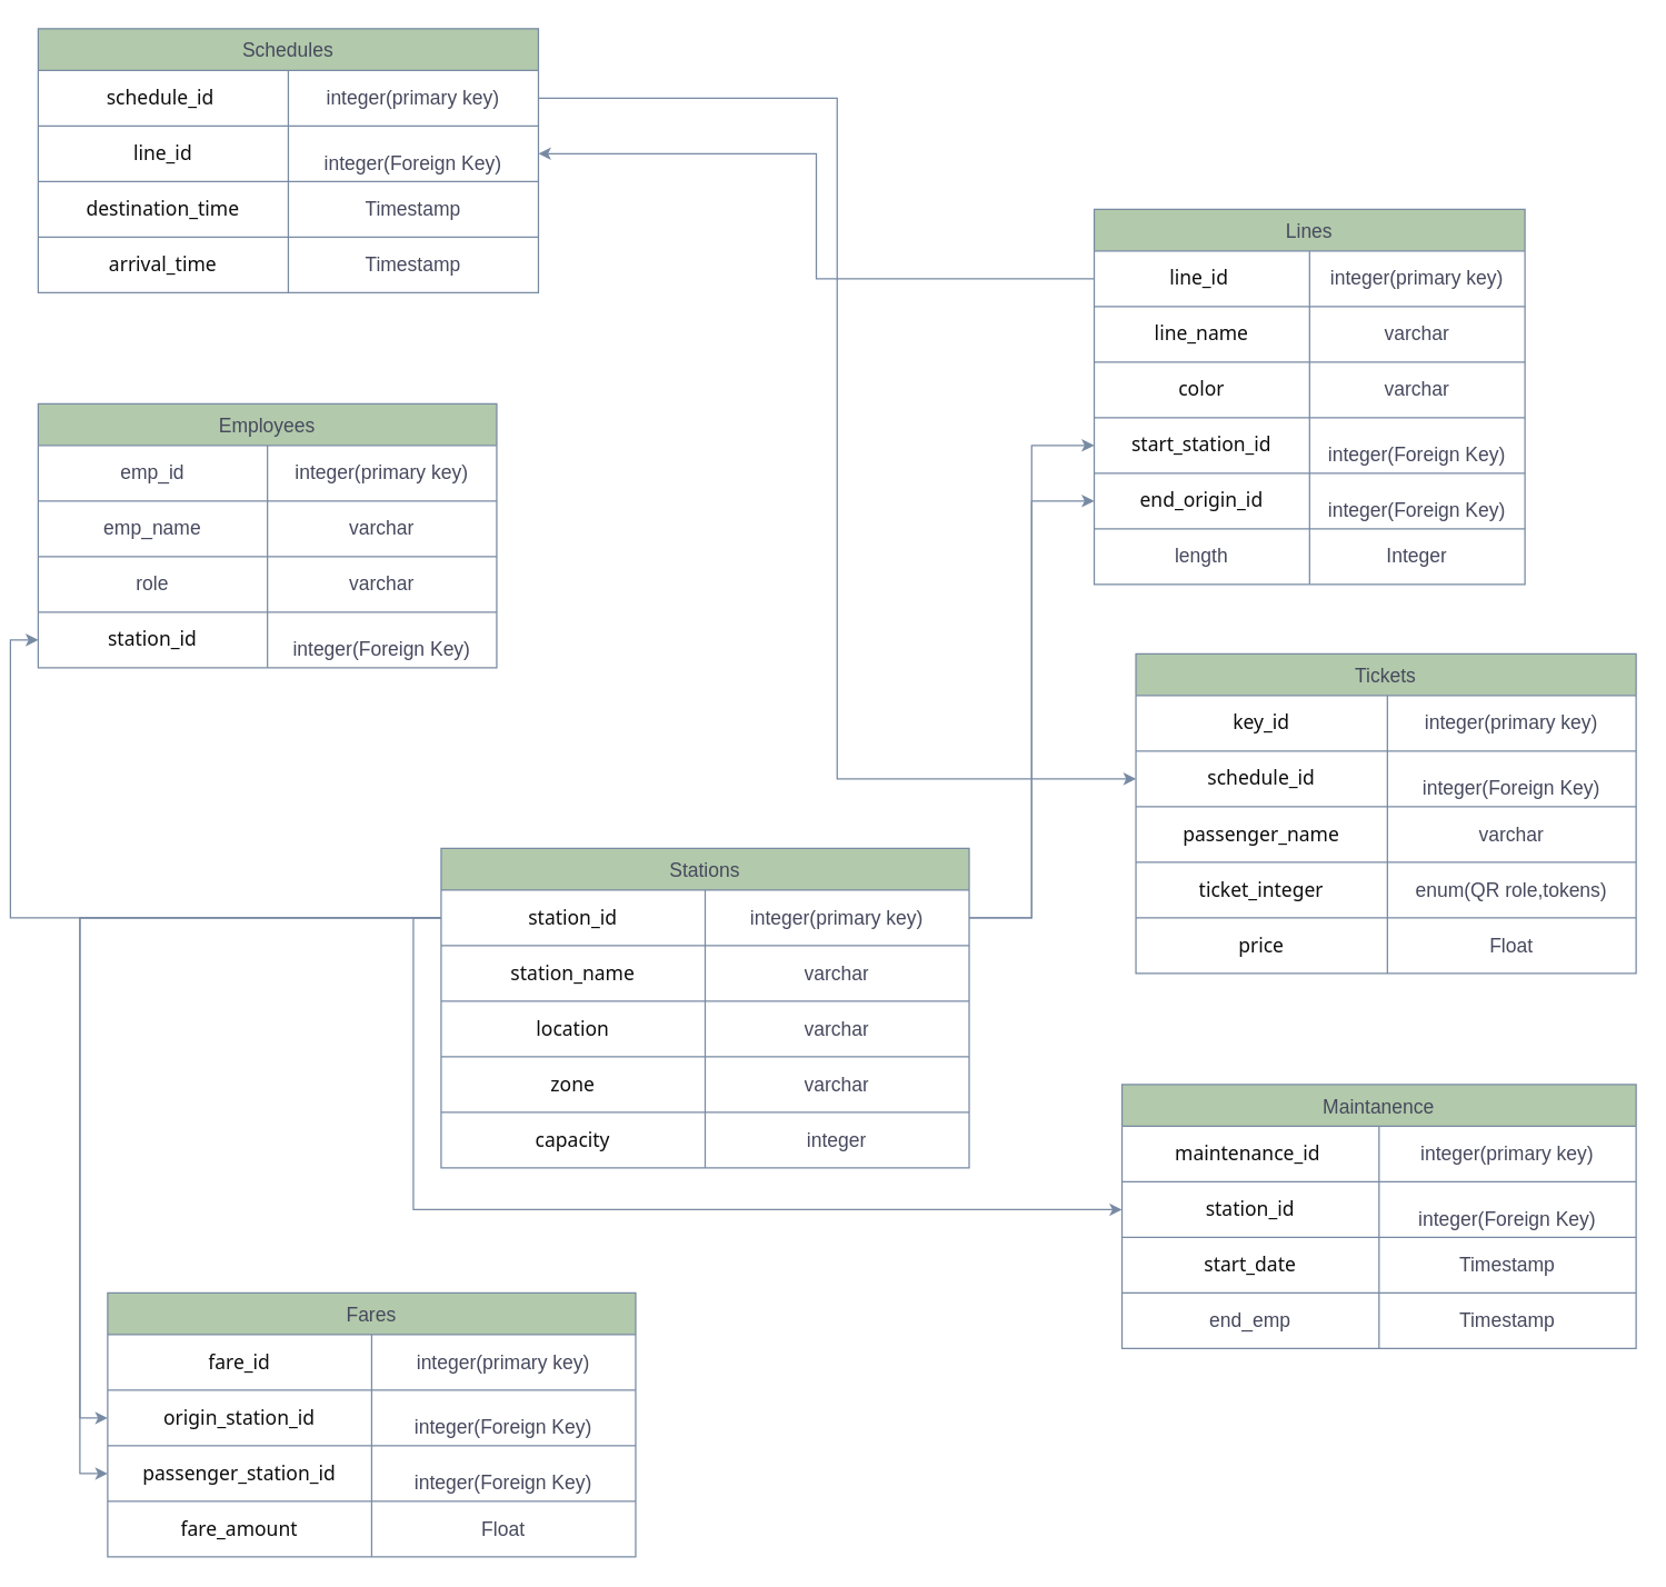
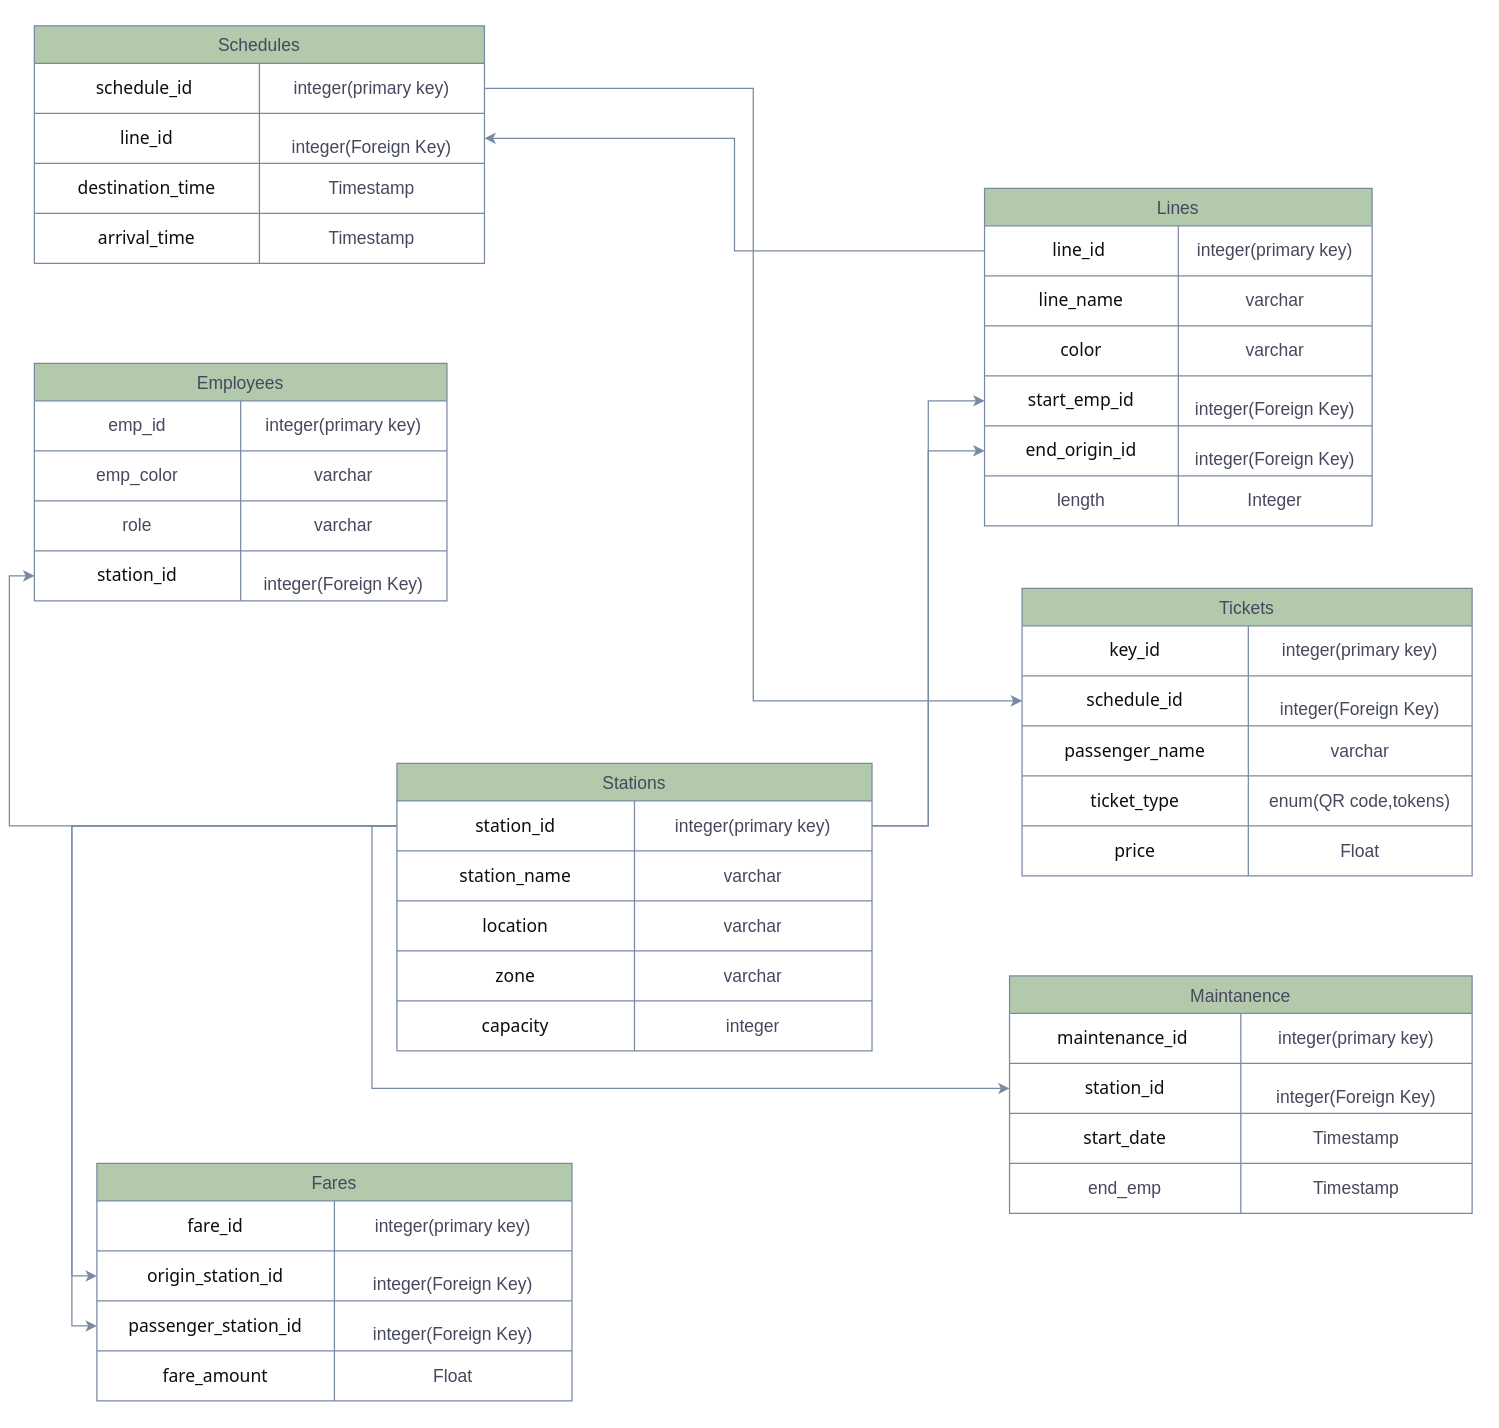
- <mxCell id="29" value="&lt;span style=&quot;color: rgb(13, 13, 13); font-family: Söhne, ui-sans-serif, system-ui, -apple-system, &amp;quot;Segoe UI&amp;quot;, Roboto, Ubuntu, Cantarell, &amp;quot;Noto Sans&amp;quot;, sans-serif, &amp;quot;Helvetica Neue&amp;quot;, Arial, &amp;quot;Apple Color Emoji&amp;quot;, &amp;quot;Segoe UI Emoji&amp;quot;, &amp;quot;Segoe UI Symbol&amp;quot;, &amp;quot;Noto Color Emoji&amp;quot;; font-size: 14px; text-align: left; white-space-collapse: preserve; background-color: rgb(255, 255, 255);&quot;&gt;start_station_id&lt;/span&gt;" style="shape=partialRectangle;html=1;whiteSpace=wrap;connectable=0;strokeColor=inherit;overflow=hidden;fillColor=none;top=0;left=0;bottom=0;right=0;pointerEvents=1;fontColor=#46495D;fontSize=14;" parent="28" vertex="1"><mxGeometry width="155" height="40" as="geometry"><mxRectangle width="155" height="40" as="alternateBounds" /></mxGeometry></mxCell>
+ <mxCell id="29" value="&lt;span style=&quot;color: rgb(13, 13, 13); font-family: Söhne, ui-sans-serif, system-ui, -apple-system, &amp;quot;Segoe UI&amp;quot;, Roboto, Ubuntu, Cantarell, &amp;quot;Noto Sans&amp;quot;, sans-serif, &amp;quot;Helvetica Neue&amp;quot;, Arial, &amp;quot;Apple Color Emoji&amp;quot;, &amp;quot;Segoe UI Emoji&amp;quot;, &amp;quot;Segoe UI Symbol&amp;quot;, &amp;quot;Noto Color Emoji&amp;quot;; font-size: 14px; text-align: left; white-space-collapse: preserve; background-color: rgb(255, 255, 255);&quot;&gt;start_emp_id&lt;/span&gt;" style="shape=partialRectangle;html=1;whiteSpace=wrap;connectable=0;strokeColor=inherit;overflow=hidden;fillColor=none;top=0;left=0;bottom=0;right=0;pointerEvents=1;fontColor=#46495D;fontSize=14;" parent="28" vertex="1"><mxGeometry width="155" height="40" as="geometry"><mxRectangle width="155" height="40" as="alternateBounds" /></mxGeometry></mxCell>
- <mxCell id="71" value="emp_name" style="shape=partialRectangle;html=1;whiteSpace=wrap;connectable=0;strokeColor=inherit;overflow=hidden;fillColor=none;top=0;left=0;bottom=0;right=0;pointerEvents=1;fontColor=#46495D;fontSize=14;" parent="70" vertex="1"><mxGeometry width="165" height="40" as="geometry"><mxRectangle width="165" height="40" as="alternateBounds" /></mxGeometry></mxCell>
+ <mxCell id="71" value="emp_color" style="shape=partialRectangle;html=1;whiteSpace=wrap;connectable=0;strokeColor=inherit;overflow=hidden;fillColor=none;top=0;left=0;bottom=0;right=0;pointerEvents=1;fontColor=#46495D;fontSize=14;" parent="70" vertex="1"><mxGeometry width="165" height="40" as="geometry"><mxRectangle width="165" height="40" as="alternateBounds" /></mxGeometry></mxCell>
- <mxCell id="61" value="&lt;span style=&quot;color: rgb(13, 13, 13); font-family: Söhne, ui-sans-serif, system-ui, -apple-system, &amp;quot;Segoe UI&amp;quot;, Roboto, Ubuntu, Cantarell, &amp;quot;Noto Sans&amp;quot;, sans-serif, &amp;quot;Helvetica Neue&amp;quot;, Arial, &amp;quot;Apple Color Emoji&amp;quot;, &amp;quot;Segoe UI Emoji&amp;quot;, &amp;quot;Segoe UI Symbol&amp;quot;, &amp;quot;Noto Color Emoji&amp;quot;; font-size: 14px; text-align: left; white-space-collapse: preserve; background-color: rgb(255, 255, 255);&quot;&gt;ticket_integer&lt;/span&gt;" style="shape=partialRectangle;html=1;whiteSpace=wrap;connectable=0;strokeColor=inherit;overflow=hidden;fillColor=none;top=0;left=0;bottom=0;right=0;pointerEvents=1;fontColor=#46495D;fontSize=14;" parent="60" vertex="1"><mxGeometry width="181" height="40" as="geometry"><mxRectangle width="181" height="40" as="alternateBounds" /></mxGeometry></mxCell>
+ <mxCell id="61" value="&lt;span style=&quot;color: rgb(13, 13, 13); font-family: Söhne, ui-sans-serif, system-ui, -apple-system, &amp;quot;Segoe UI&amp;quot;, Roboto, Ubuntu, Cantarell, &amp;quot;Noto Sans&amp;quot;, sans-serif, &amp;quot;Helvetica Neue&amp;quot;, Arial, &amp;quot;Apple Color Emoji&amp;quot;, &amp;quot;Segoe UI Emoji&amp;quot;, &amp;quot;Segoe UI Symbol&amp;quot;, &amp;quot;Noto Color Emoji&amp;quot;; font-size: 14px; text-align: left; white-space-collapse: preserve; background-color: rgb(255, 255, 255);&quot;&gt;ticket_type&lt;/span&gt;" style="shape=partialRectangle;html=1;whiteSpace=wrap;connectable=0;strokeColor=inherit;overflow=hidden;fillColor=none;top=0;left=0;bottom=0;right=0;pointerEvents=1;fontColor=#46495D;fontSize=14;" parent="60" vertex="1"><mxGeometry width="181" height="40" as="geometry"><mxRectangle width="181" height="40" as="alternateBounds" /></mxGeometry></mxCell>
- <mxCell id="62" value="enum(QR role,tokens)" style="shape=partialRectangle;html=1;whiteSpace=wrap;connectable=0;strokeColor=inherit;overflow=hidden;fillColor=none;top=0;left=0;bottom=0;right=0;pointerEvents=1;fontColor=#46495D;fontSize=14;" parent="60" vertex="1"><mxGeometry x="181" width="179" height="40" as="geometry"><mxRectangle width="179" height="40" as="alternateBounds" /></mxGeometry></mxCell>
+ <mxCell id="62" value="enum(QR code,tokens)" style="shape=partialRectangle;html=1;whiteSpace=wrap;connectable=0;strokeColor=inherit;overflow=hidden;fillColor=none;top=0;left=0;bottom=0;right=0;pointerEvents=1;fontColor=#46495D;fontSize=14;" parent="60" vertex="1"><mxGeometry x="181" width="179" height="40" as="geometry"><mxRectangle width="179" height="40" as="alternateBounds" /></mxGeometry></mxCell>
